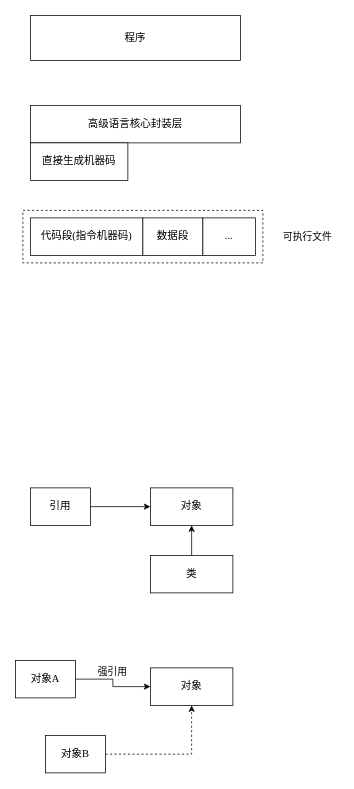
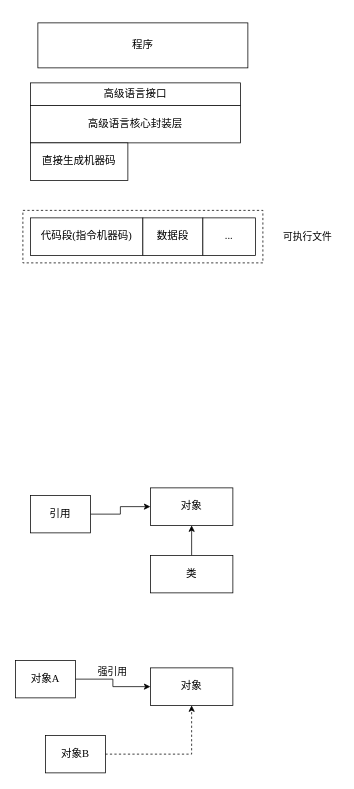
- <mxCell id="4" value="&lt;font face=&quot;menlo&quot; style=&quot;font-size: 14px&quot;&gt;程序&lt;/font&gt;" style="rounded=0;whiteSpace=wrap;html=1;" vertex="1" parent="1"><mxGeometry x="40" y="20" width="280" height="60" as="geometry" /></mxCell>
+ <mxCell id="4" value="&lt;font face=&quot;menlo&quot; style=&quot;font-size: 14px&quot;&gt;程序&lt;/font&gt;" style="rounded=0;whiteSpace=wrap;html=1;" vertex="1" parent="1"><mxGeometry x="50" y="30" width="280" height="60" as="geometry" /></mxCell>
+ <mxCell id="3" value="&lt;font face=&quot;menlo&quot; style=&quot;font-size: 14px&quot;&gt;高级语言接口&lt;/font&gt;" style="rounded=0;whiteSpace=wrap;html=1;" vertex="1" parent="1"><mxGeometry x="40" y="110" width="280" height="30" as="geometry" /></mxCell>
- <mxCell id="12" value="&lt;font face=&quot;menlo&quot; style=&quot;font-size: 14px&quot;&gt;引用&lt;/font&gt;" style="rounded=0;whiteSpace=wrap;html=1;" vertex="1" parent="1"><mxGeometry x="40" y="650" width="80" height="50" as="geometry" /></mxCell>
+ <mxCell id="12" value="&lt;font face=&quot;menlo&quot; style=&quot;font-size: 14px&quot;&gt;引用&lt;/font&gt;" style="rounded=0;whiteSpace=wrap;html=1;" vertex="1" parent="1"><mxGeometry x="40" y="660" width="80" height="50" as="geometry" /></mxCell>
